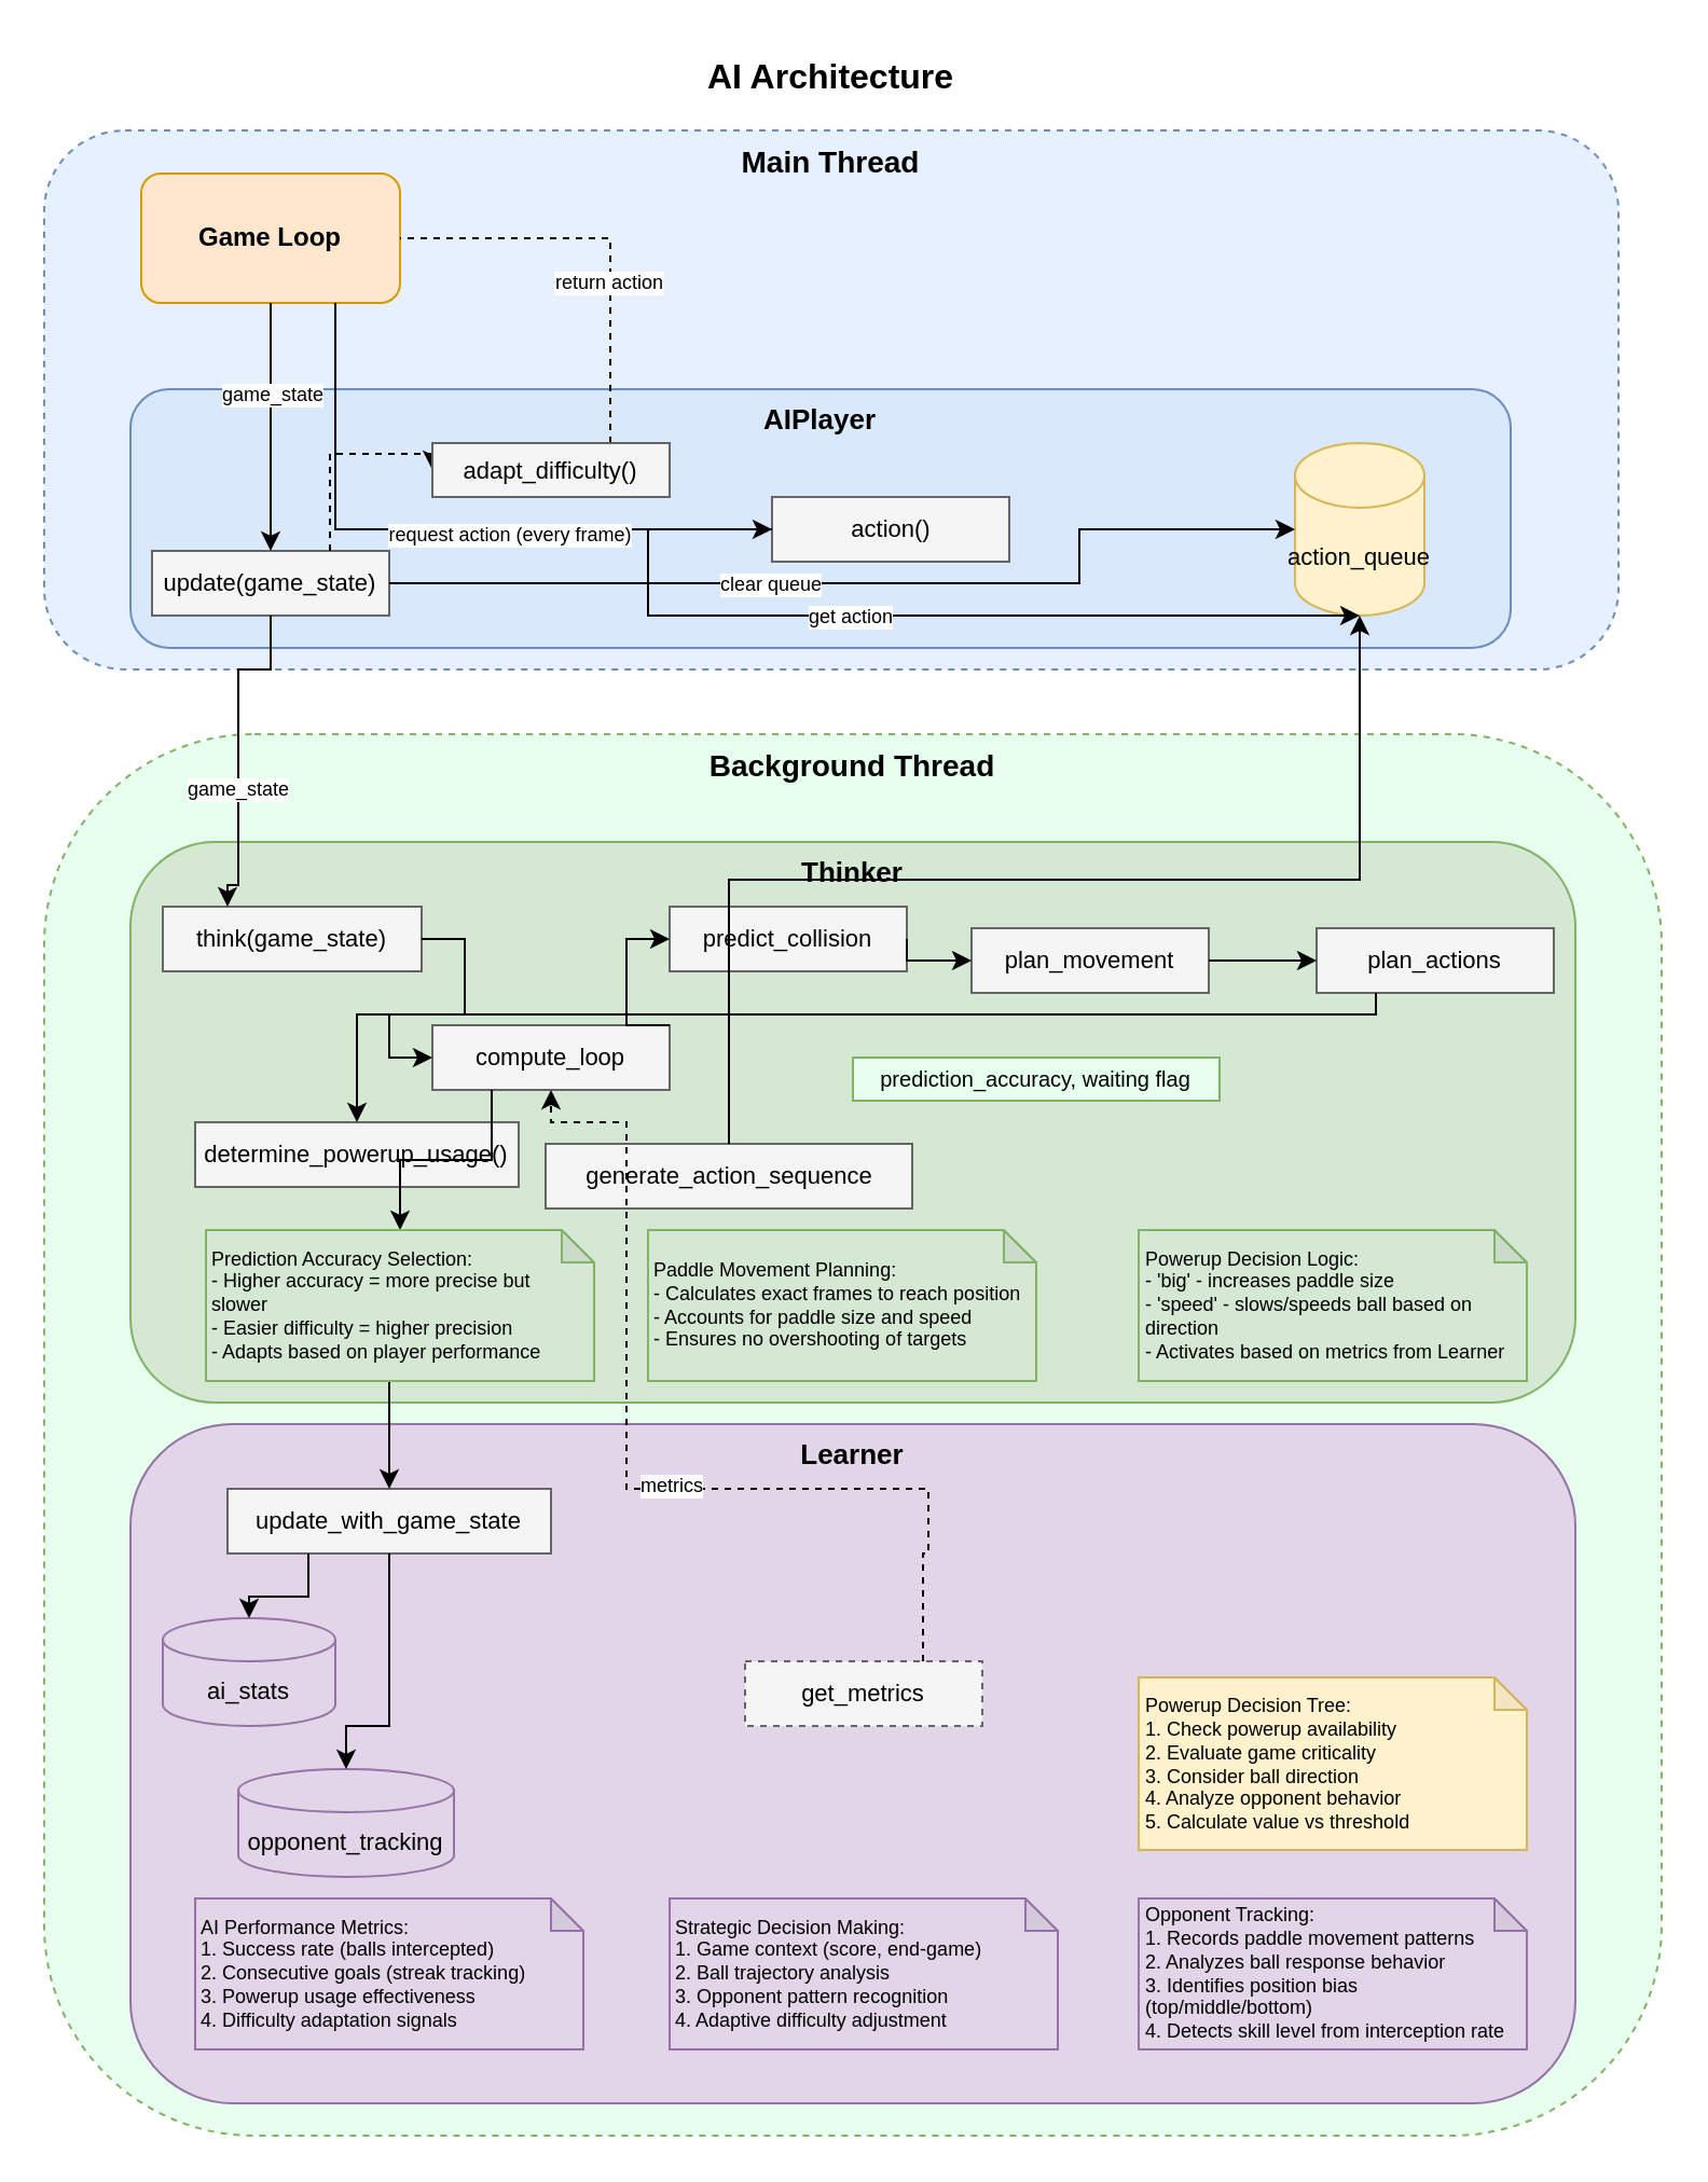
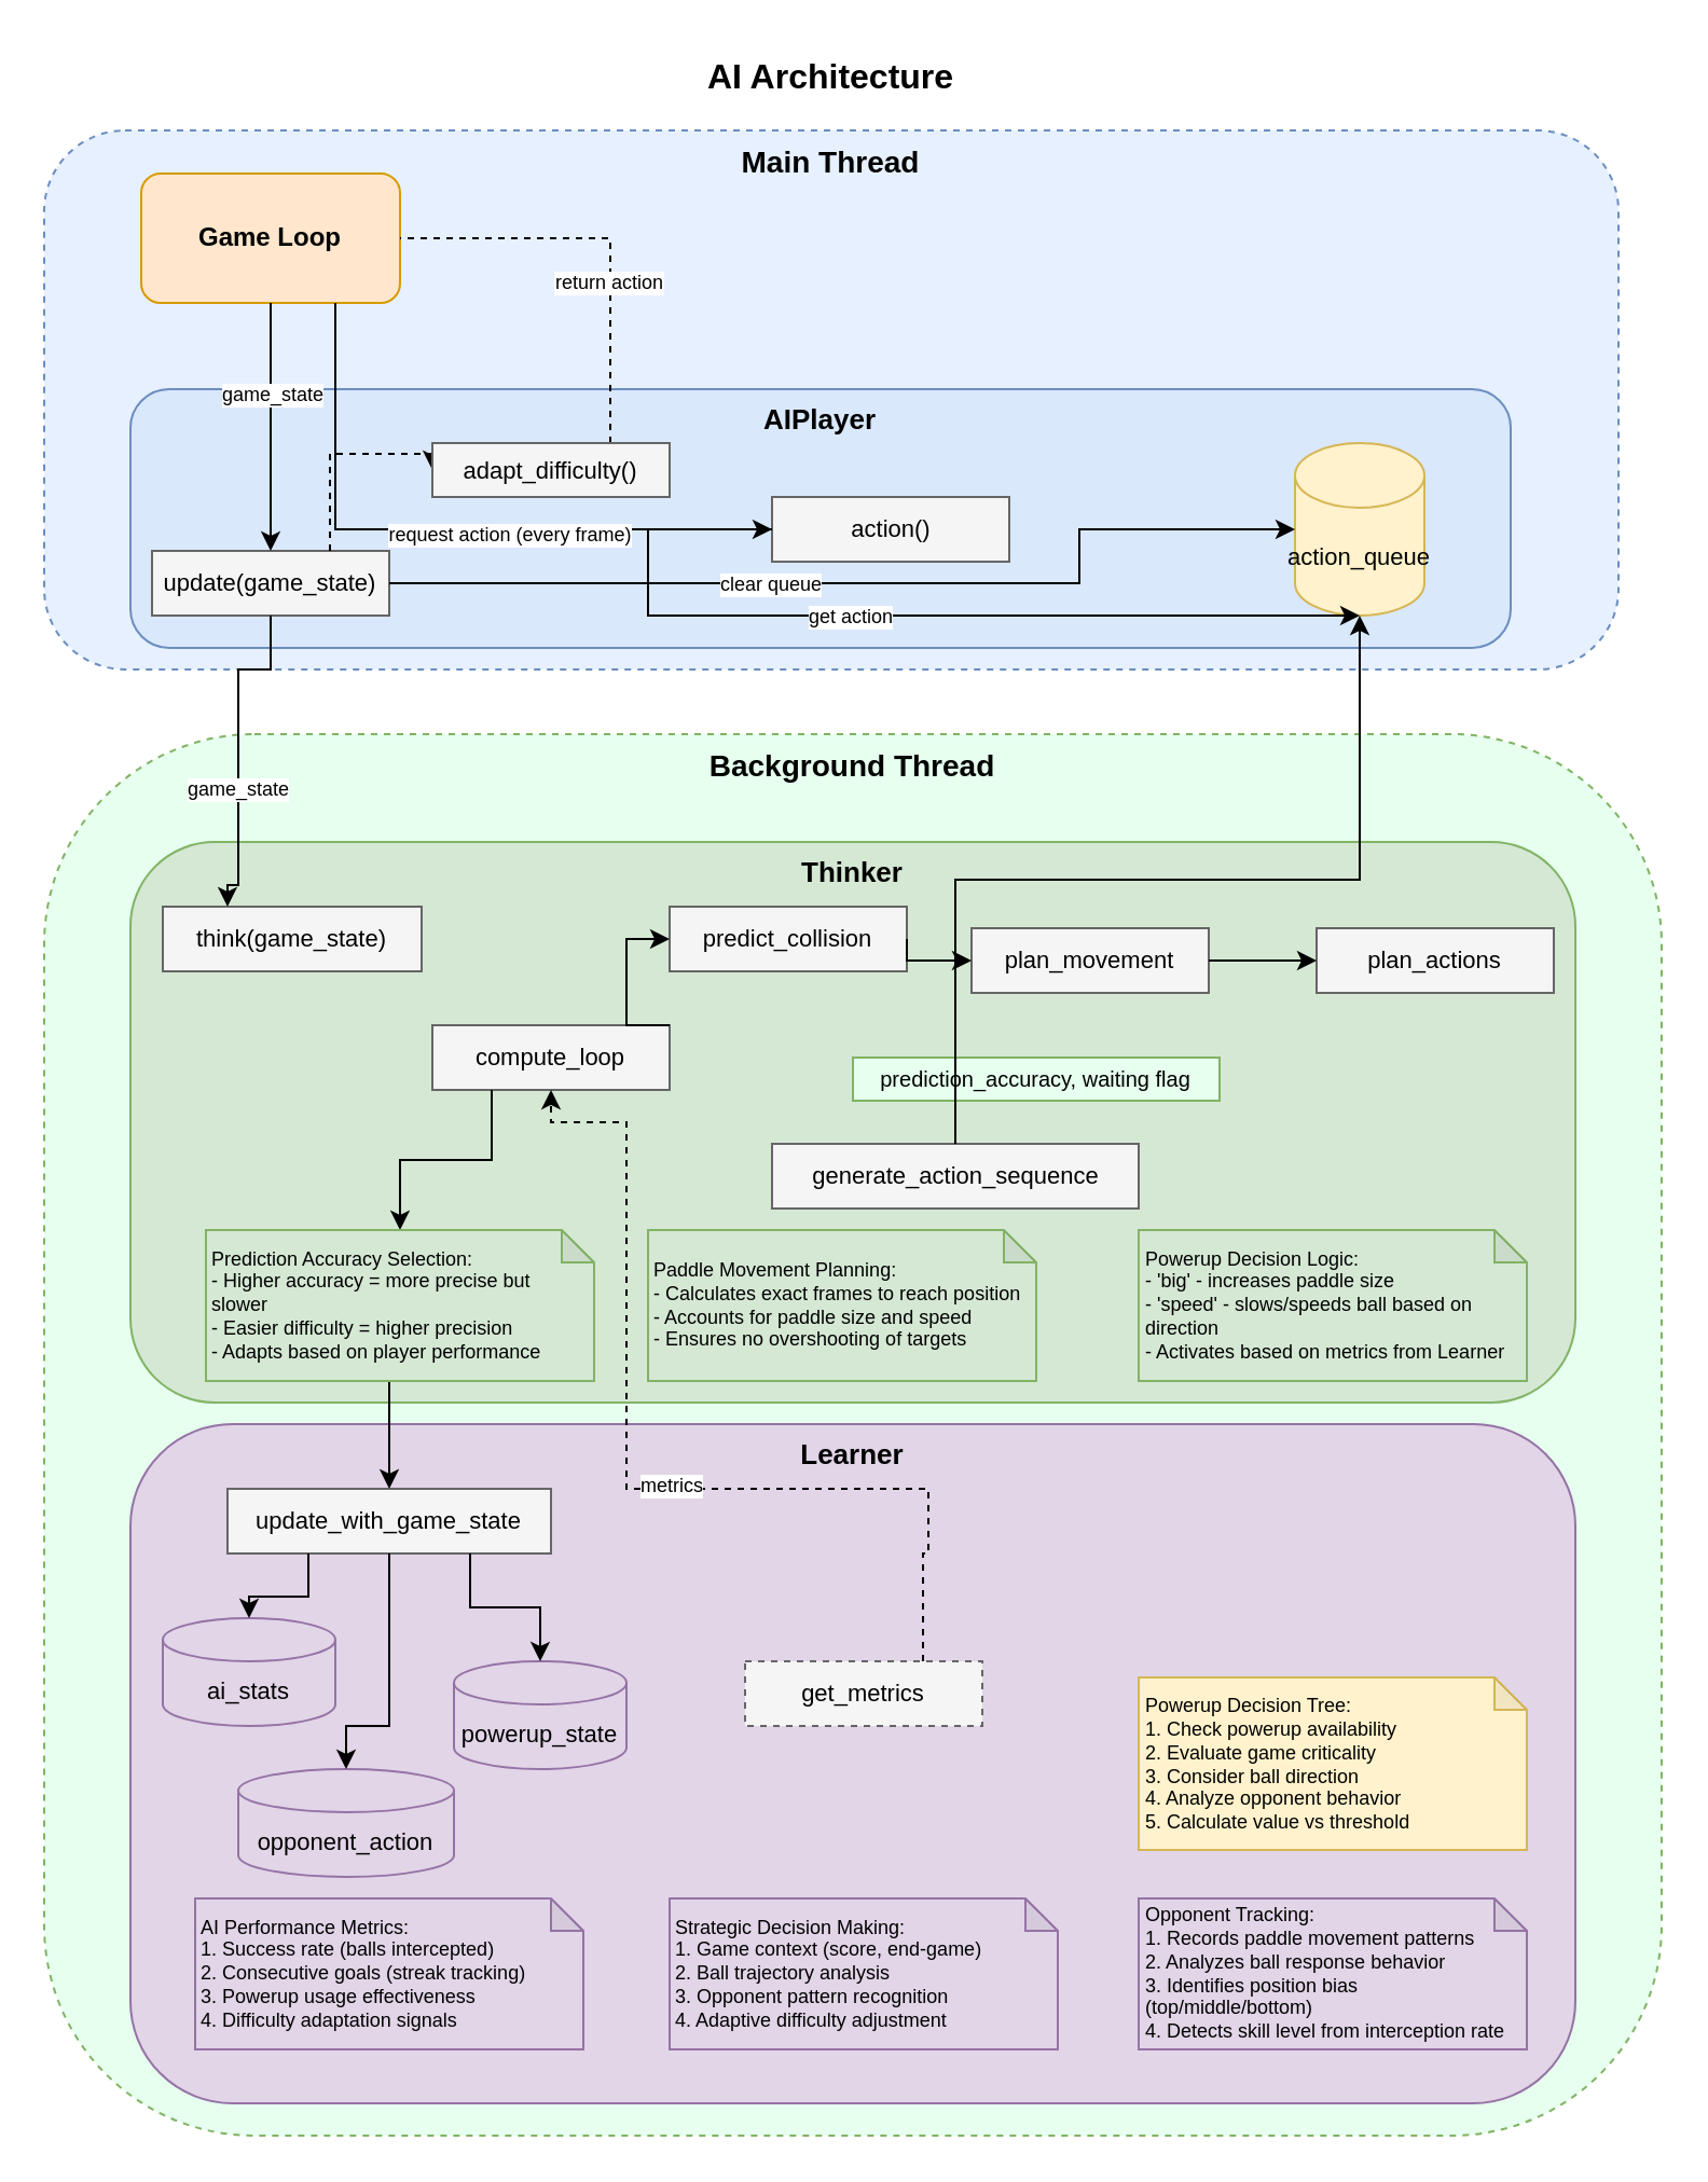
- <mxCell id="43" style="edgeStyle=orthogonalEdgeStyle;rounded=0;orthogonalLoop=1;jettySize=auto;html=1;exitX=1;exitY=0.5;exitDx=0;exitDy=0;entryX=0;entryY=0.5;entryDx=0;entryDy=0;" parent="1" source="11" target="12" edge="1"><mxGeometry relative="1" as="geometry" /></mxCell>
- <mxCell id="47" style="edgeStyle=orthogonalEdgeStyle;rounded=0;orthogonalLoop=1;jettySize=auto;html=1;exitX=0.25;exitY=1;exitDx=0;exitDy=0;entryX=0.5;entryY=0;entryDx=0;entryDy=0;" parent="1" source="15" target="16" edge="1"><mxGeometry relative="1" as="geometry"><Array as="points"><mxPoint x="637" y="470" /><mxPoint x="165" y="470" /></Array></mxGeometry></mxCell>
- <mxCell id="16" value="determine_powerup_usage()" style="rounded=0;whiteSpace=wrap;html=1;fillColor=#f5f5f5;strokeColor=#666666;fontSize=11;" parent="1" vertex="1"><mxGeometry x="90" y="520" width="150" height="30" as="geometry" /></mxCell>
- <mxCell id="17" value="generate_action_sequence" style="rounded=0;whiteSpace=wrap;html=1;fillColor=#f5f5f5;strokeColor=#666666;fontSize=11;" parent="1" vertex="1"><mxGeometry x="252.5" y="530" width="170" height="30" as="geometry" /></mxCell>
+ <mxCell id="17" value="generate_action_sequence" style="rounded=0;whiteSpace=wrap;html=1;fillColor=#f5f5f5;strokeColor=#666666;fontSize=11;" parent="1" vertex="1"><mxGeometry x="357.5" y="530" width="170" height="30" as="geometry" /></mxCell>
+ <mxCell id="53" style="edgeStyle=orthogonalEdgeStyle;rounded=0;orthogonalLoop=1;jettySize=auto;html=1;exitX=0.75;exitY=1;exitDx=0;exitDy=0;entryX=0.5;entryY=0;entryDx=0;entryDy=0;entryPerimeter=0;" edge="1" parent="1" source="22" target="26"><mxGeometry relative="1" as="geometry" /></mxCell>
+ <mxCell id="26" value="powerup_state" style="shape=cylinder3;whiteSpace=wrap;html=1;boundedLbl=1;backgroundOutline=1;size=10;fillColor=#e1d5e7;strokeColor=#9673a6;fontSize=11;" parent="1" vertex="1"><mxGeometry x="210" y="770" width="80" height="50" as="geometry" /></mxCell>
- <mxCell id="25" value="opponent_tracking" style="shape=cylinder3;whiteSpace=wrap;html=1;boundedLbl=1;backgroundOutline=1;size=10;fillColor=#e1d5e7;strokeColor=#9673a6;fontSize=11;" parent="1" vertex="1"><mxGeometry x="110" y="820" width="100" height="50" as="geometry" /></mxCell>
+ <mxCell id="25" value="opponent_action" style="shape=cylinder3;whiteSpace=wrap;html=1;boundedLbl=1;backgroundOutline=1;size=10;fillColor=#e1d5e7;strokeColor=#9673a6;fontSize=11;" parent="1" vertex="1"><mxGeometry x="110" y="820" width="100" height="50" as="geometry" /></mxCell>
